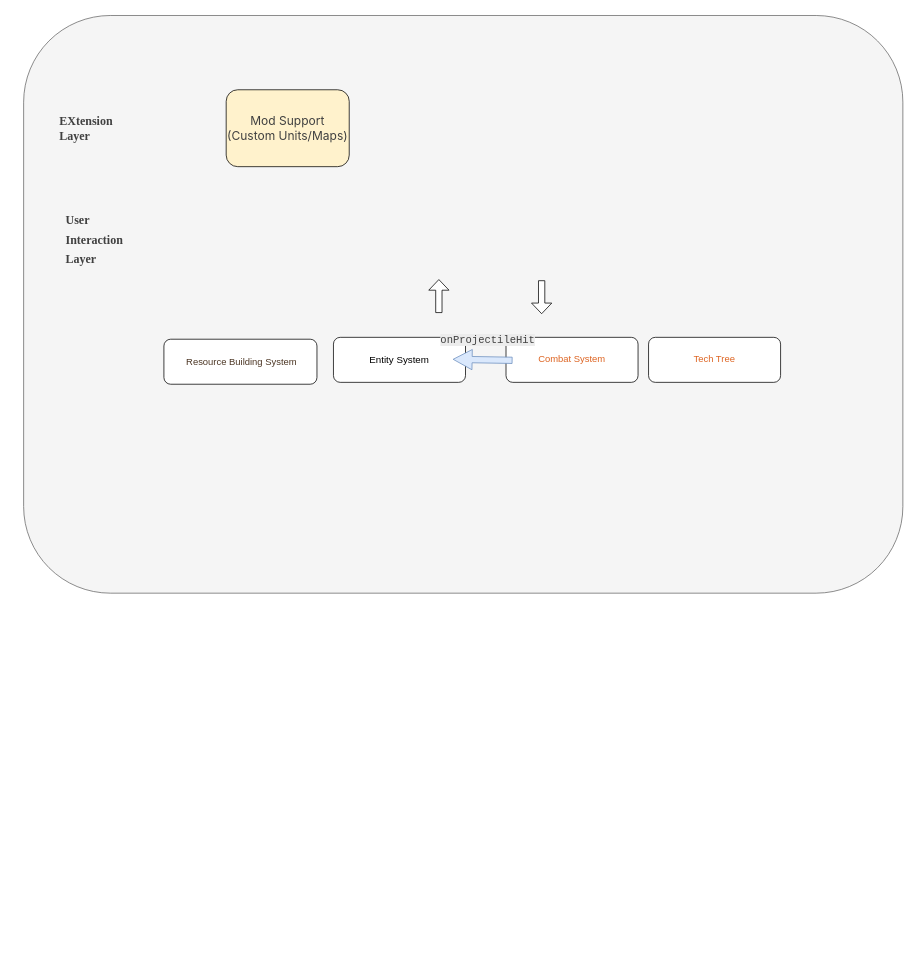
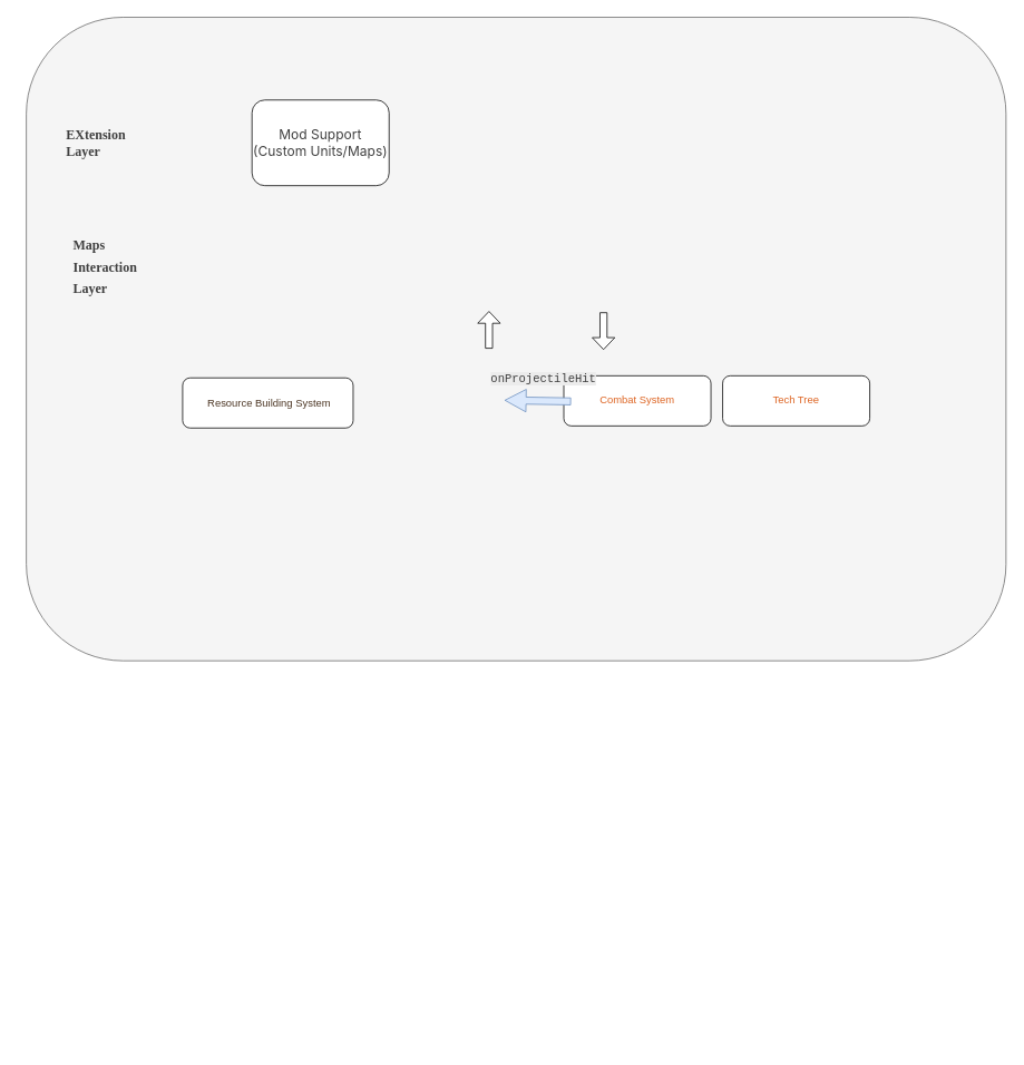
- <mxCell id="12" value="&lt;span style=&quot;color: rgb(64, 64, 64); font-family: Inter, system-ui, -apple-system, BlinkMacSystemFont, &amp;quot;Segoe UI&amp;quot;, Roboto, &amp;quot;Noto Sans&amp;quot;, Ubuntu, Cantarell, &amp;quot;Helvetica Neue&amp;quot;, Oxygen, &amp;quot;Open Sans&amp;quot;, sans-serif; font-size: 16.002px; text-align: left;&quot;&gt;Mod Support (Custom Units/Maps)&lt;/span&gt;" style="rounded=1;whiteSpace=wrap;html=1;fillColor=#fff2cc;" parent="1" vertex="1"><mxGeometry x="301" y="119" width="164" height="102.5" as="geometry" /></mxCell>
+ <mxCell id="12" value="&lt;span style=&quot;color: rgb(64, 64, 64); font-family: Inter, system-ui, -apple-system, BlinkMacSystemFont, &amp;quot;Segoe UI&amp;quot;, Roboto, &amp;quot;Noto Sans&amp;quot;, Ubuntu, Cantarell, &amp;quot;Helvetica Neue&amp;quot;, Oxygen, &amp;quot;Open Sans&amp;quot;, sans-serif; font-size: 16.002px; text-align: left;&quot;&gt;Mod Support (Custom Units/Maps)&lt;/span&gt;" style="rounded=1;whiteSpace=wrap;html=1;" parent="1" vertex="1"><mxGeometry x="301" y="119" width="164" height="102.5" as="geometry" /></mxCell>
- <mxCell id="3" value="&lt;p style=&quot;font-weight: var(--ds-font-weight-strong); font-size: 16.002px; line-height: var(--ds-md-line-height); margin: calc(var(--ds-md-zoom)*16px)0 calc(var(--ds-md-zoom)*12px)0; color: light-dark(rgb(64, 64, 64), rgb(182, 182, 182)); text-align: start; text-wrap-mode: wrap;&quot;&gt;&lt;strong style=&quot;line-height: 160%;&quot;&gt;User Interaction Layer&lt;/strong&gt;&lt;/p&gt;" style="text;html=1;align=center;verticalAlign=middle;resizable=0;points=[];autosize=1;strokeColor=none;fillColor=none;fontFamily=Comic Sans MS;strokeWidth=3;" parent="1" vertex="1"><mxGeometry x="20.5" y="296.5" width="209" height="44" as="geometry" /></mxCell>
+ <mxCell id="3" value="&lt;p style=&quot;font-weight: var(--ds-font-weight-strong); font-size: 16.002px; line-height: var(--ds-md-line-height); margin: calc(var(--ds-md-zoom)*16px)0 calc(var(--ds-md-zoom)*12px)0; color: light-dark(rgb(64, 64, 64), rgb(182, 182, 182)); text-align: start; text-wrap-mode: wrap;&quot;&gt;&lt;strong style=&quot;line-height: 160%;&quot;&gt;Maps Interaction Layer&lt;/strong&gt;&lt;/p&gt;" style="text;html=1;align=center;verticalAlign=middle;resizable=0;points=[];autosize=1;strokeColor=none;fillColor=none;fontFamily=Comic Sans MS;strokeWidth=3;" parent="1" vertex="1"><mxGeometry x="20.5" y="296.5" width="209" height="44" as="geometry" /></mxCell>
- <mxCell id="4" value="&lt;pre style=&quot;font-family: var(--ds-font-family-code); overflow: auto; padding: calc(var(--ds-md-zoom)*8px)calc(var(--ds-md-zoom)*12px); text-wrap-mode: wrap; word-break: break-all; text-align: left; margin-top: 0px !important; margin-bottom: 0px !important;&quot;&gt;&lt;font style=&quot;font-size: 13px;&quot;&gt;Entity System&lt;/font&gt;&lt;/pre&gt;" style="rounded=1;whiteSpace=wrap;html=1;" parent="1" vertex="1"><mxGeometry x="444" y="449" width="176" height="60" as="geometry" /></mxCell>
